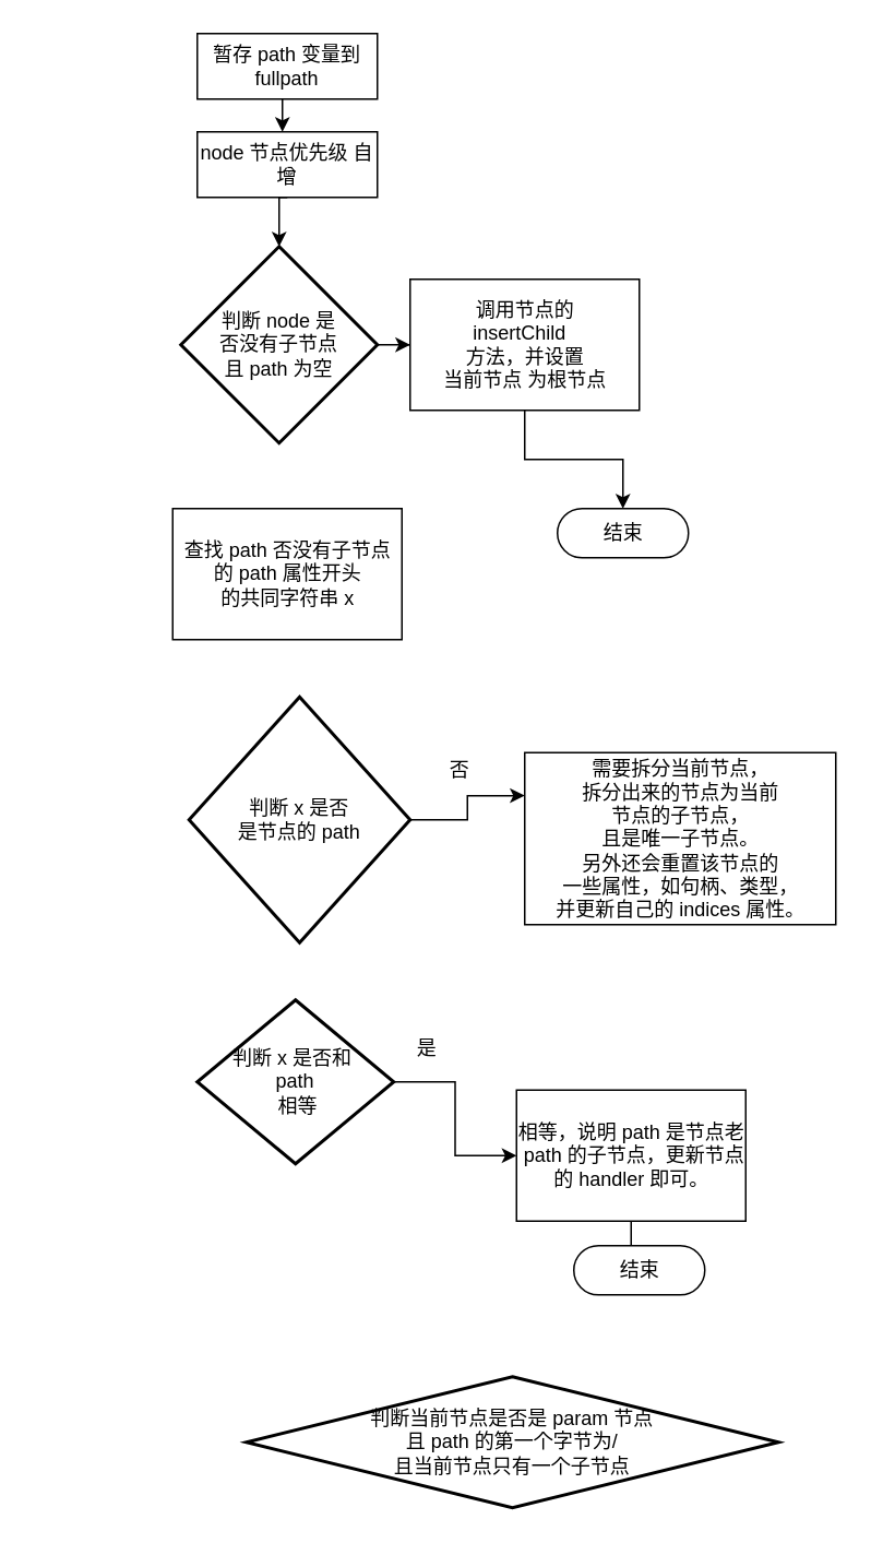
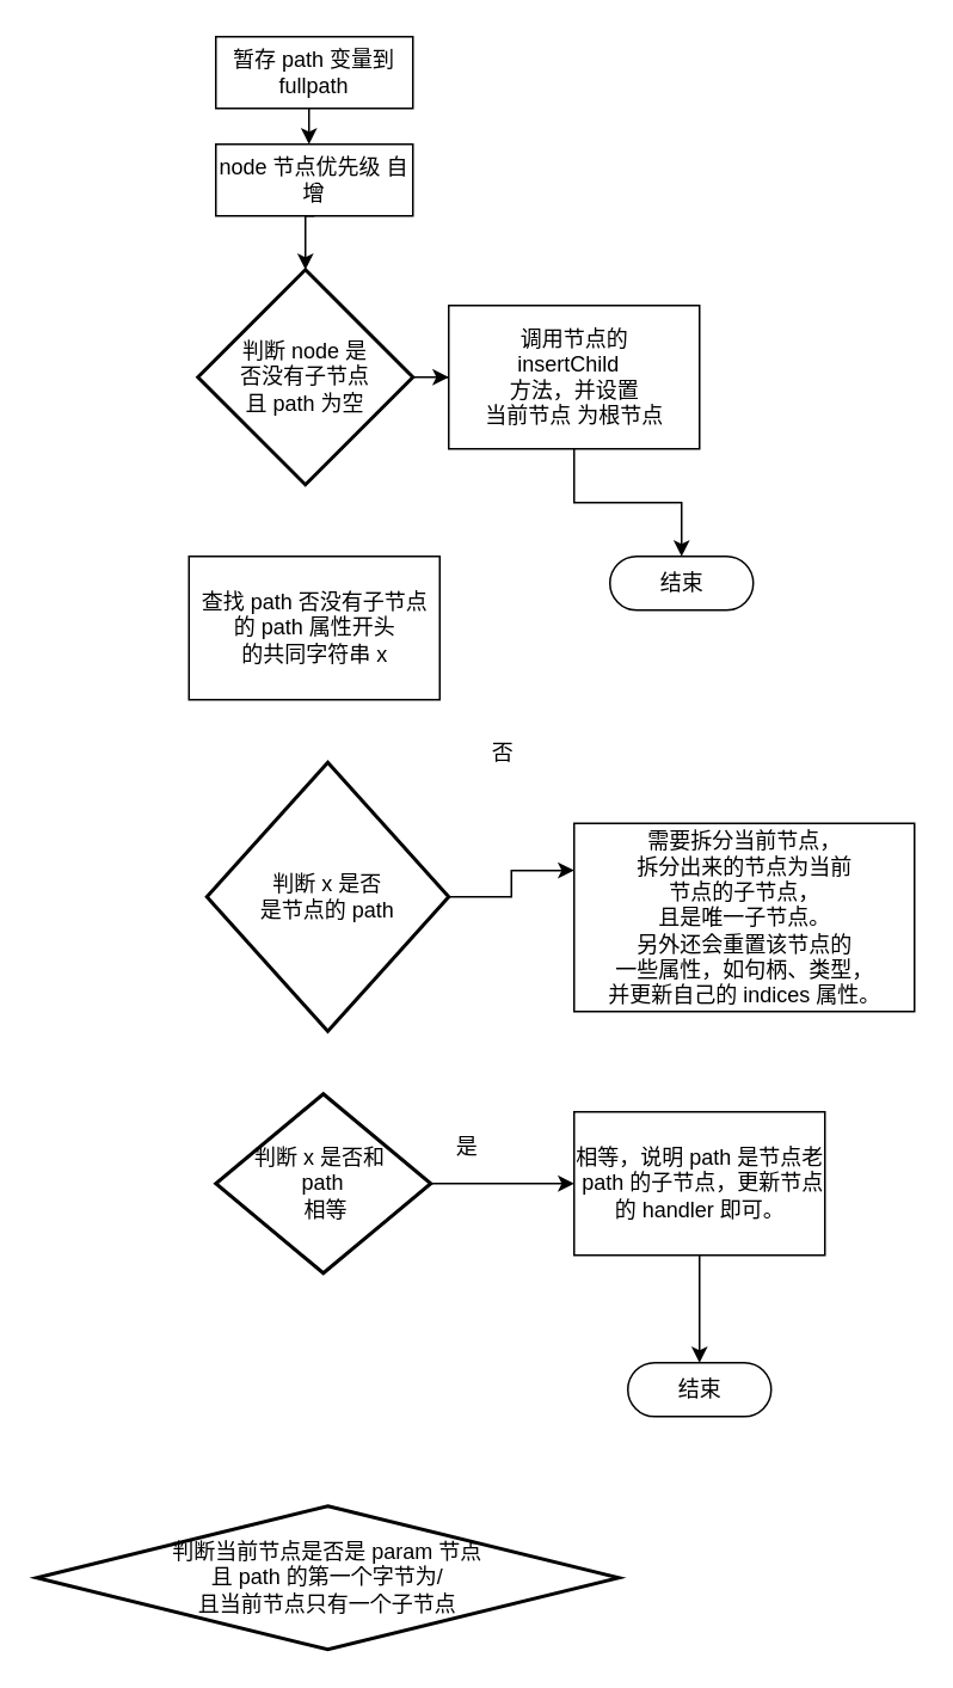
- <mxCell id="17" value="否" style="text;html=1;align=center;verticalAlign=middle;resizable=0;points=[];autosize=1;strokeColor=none;fillColor=none;" vertex="1" parent="1"><mxGeometry x="265" y="460" width="30" height="20" as="geometry" /></mxCell>
+ <mxCell id="17" value="否" style="text;html=1;align=center;verticalAlign=middle;resizable=0;points=[];autosize=1;strokeColor=none;fillColor=none;" vertex="1" parent="1"><mxGeometry x="265" y="410" width="30" height="20" as="geometry" /></mxCell>
- <mxCell id="19" value="相等，说明 path 是节点老&lt;br&gt;&amp;nbsp;path 的子节点，更新节点&lt;br&gt;的 handler 即可。" style="html=1;dashed=0;whitespace=wrap;" vertex="1" parent="1"><mxGeometry x="315" y="665" width="140" height="80" as="geometry" /></mxCell>
+ <mxCell id="19" value="相等，说明 path 是节点老&lt;br&gt;&amp;nbsp;path 的子节点，更新节点&lt;br&gt;的 handler 即可。" style="html=1;dashed=0;whitespace=wrap;" vertex="1" parent="1"><mxGeometry x="320" y="620" width="140" height="80" as="geometry" /></mxCell>
- <mxCell id="22" value="判断当前节点是否是 param 节点&lt;br&gt;且 path 的第一个字节为/&lt;br&gt;且当前节点只有一个子节点" style="strokeWidth=2;html=1;shape=mxgraph.flowchart.decision;whiteSpace=wrap;" vertex="1" parent="1"><mxGeometry x="150" y="840" width="325" height="80" as="geometry" /></mxCell>
+ <mxCell id="22" value="判断当前节点是否是 param 节点&lt;br&gt;且 path 的第一个字节为/&lt;br&gt;且当前节点只有一个子节点" style="strokeWidth=2;html=1;shape=mxgraph.flowchart.decision;whiteSpace=wrap;" vertex="1" parent="1"><mxGeometry x="20" y="840" width="325" height="80" as="geometry" /></mxCell>
